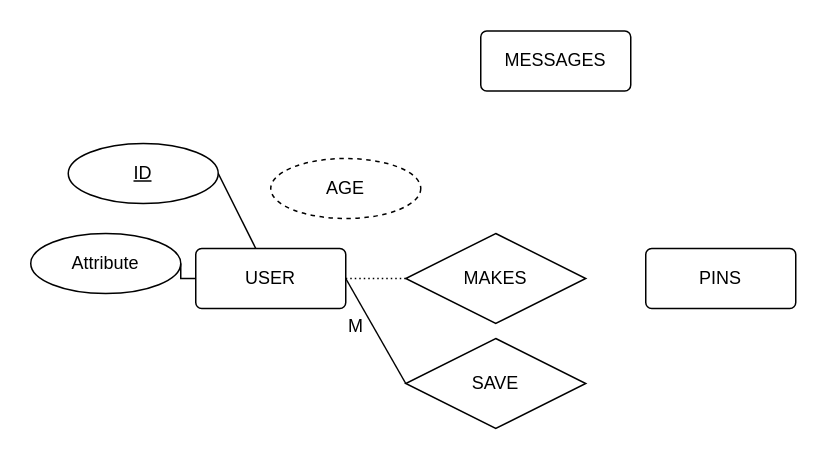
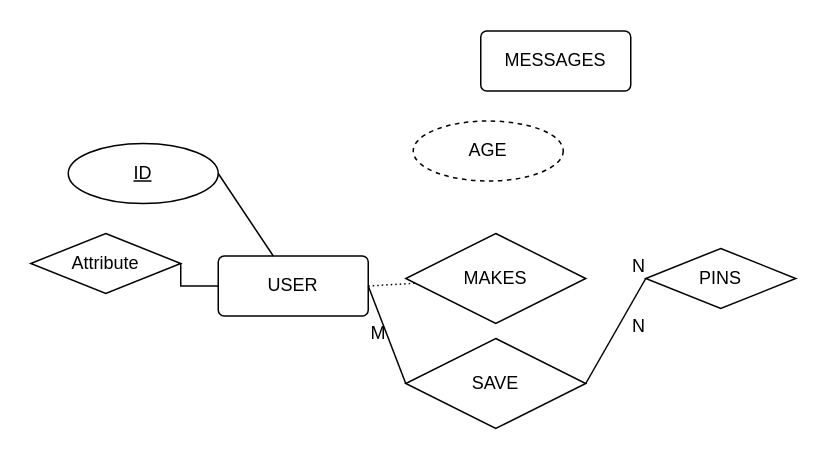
- <mxCell id="6" value="AGE" style="ellipse;whiteSpace=wrap;html=1;align=center;dashed=1;" vertex="1" parent="1"><mxGeometry x="180" y="105" width="100" height="40" as="geometry" /></mxCell>
+ <mxCell id="6" value="AGE" style="ellipse;whiteSpace=wrap;html=1;align=center;dashed=1;" vertex="1" parent="1"><mxGeometry x="275" y="80" width="100" height="40" as="geometry" /></mxCell>
- <mxCell id="8" value="Attribute" style="ellipse;whiteSpace=wrap;html=1;align=center;" vertex="1" parent="1"><mxGeometry x="20" y="155" width="100" height="40" as="geometry" /></mxCell>
+ <mxCell id="8" value="Attribute" style="rhombus;whiteSpace=wrap;html=1;align=center;" vertex="1" parent="1"><mxGeometry x="20" y="155" width="100" height="40" as="geometry" /></mxCell>
- <mxCell id="3" value="USER" style="rounded=1;arcSize=10;whiteSpace=wrap;html=1;align=center;" vertex="1" parent="1"><mxGeometry x="130" y="165" width="100" height="40" as="geometry" /></mxCell>
+ <mxCell id="3" value="USER" style="rounded=1;arcSize=10;whiteSpace=wrap;html=1;align=center;" vertex="1" parent="1"><mxGeometry x="145" y="170" width="100" height="40" as="geometry" /></mxCell>
- <mxCell id="7" value="PINS" style="rounded=1;arcSize=10;whiteSpace=wrap;html=1;align=center;" vertex="1" parent="1"><mxGeometry x="430" y="165" width="100" height="40" as="geometry" /></mxCell>
+ <mxCell id="7" value="PINS" style="rhombus;arcSize=10;whiteSpace=wrap;html=1;align=center;" vertex="1" parent="1"><mxGeometry x="430" y="165" width="100" height="40" as="geometry" /></mxCell>
+ <mxCell id="11" value="" style="endArrow=none;html=1;rounded=0;exitX=1;exitY=0.5;exitDx=0;exitDy=0;entryX=0;entryY=0.5;entryDx=0;entryDy=0;startArrow=none;" edge="1" parent="1" source="14" target="7"><mxGeometry relative="1" as="geometry"><mxPoint x="180" y="245" as="sourcePoint" /><mxPoint x="340" y="245" as="targetPoint" /><Array as="points" /></mxGeometry></mxCell>
+ <mxCell id="12" value="N" style="resizable=0;html=1;align=right;verticalAlign=bottom;" connectable="0" vertex="1" parent="11"><mxGeometry x="1" relative="1" as="geometry" /></mxCell>
+ <mxCell id="13" value="N" style="resizable=0;html=1;align=right;verticalAlign=bottom;" connectable="0" vertex="1" parent="11"><mxGeometry x="1" relative="1" as="geometry"><mxPoint y="40" as="offset" /></mxGeometry></mxCell>
